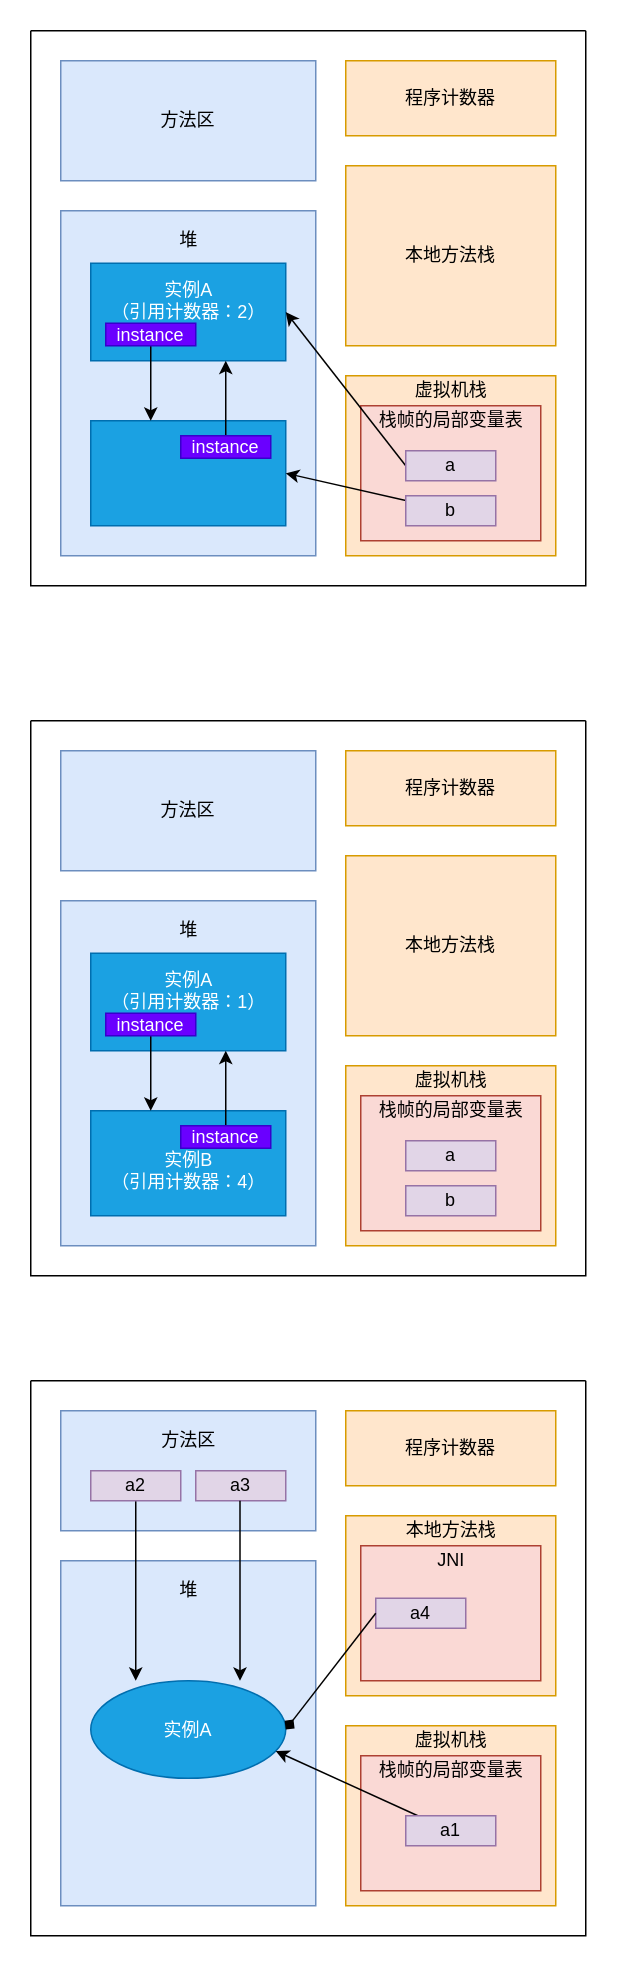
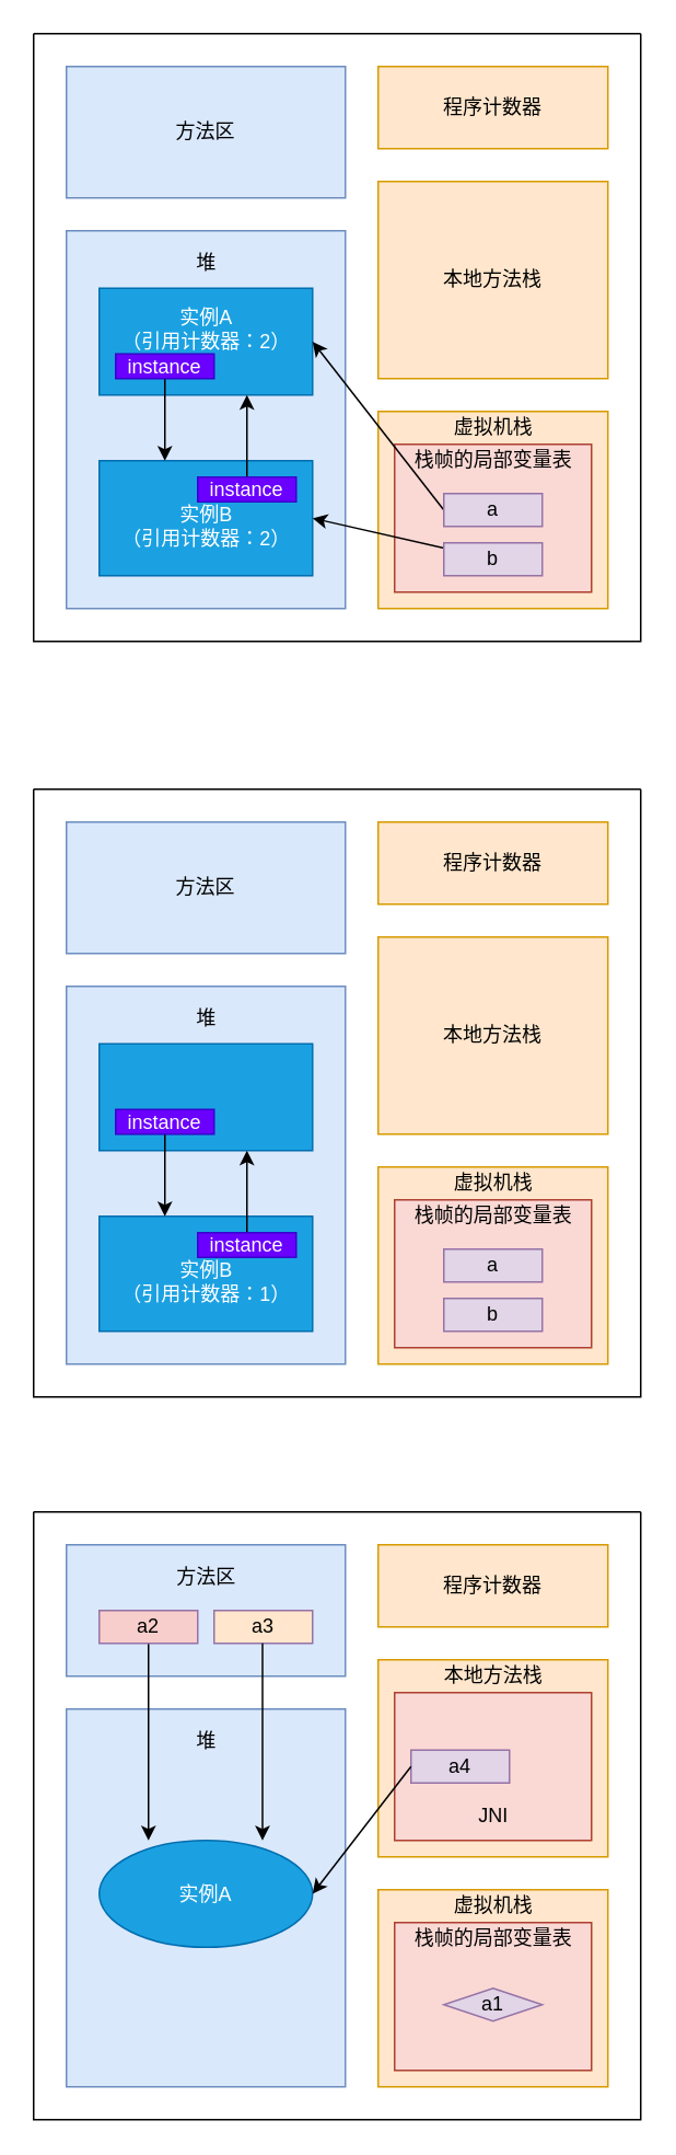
+ <mxCell id="23" value="&lt;font color=&quot;#ffffff&quot;&gt;实例B&lt;br&gt;（引用计数器：2）&lt;/font&gt;" style="text;html=1;align=center;verticalAlign=middle;resizable=0;points=[];autosize=1;strokeColor=none;fillColor=none;" parent="2" vertex="1"><mxGeometry x="45" y="285" width="120" height="30" as="geometry" /></mxCell>
- <mxCell id="65" value="&lt;font color=&quot;#ffffff&quot;&gt;实例A&lt;br&gt;（引用计数器：1）&lt;/font&gt;" style="text;html=1;align=center;verticalAlign=middle;resizable=0;points=[];autosize=1;strokeColor=none;fillColor=none;" parent="47" vertex="1"><mxGeometry x="45" y="165" width="120" height="30" as="geometry" /></mxCell>
- <mxCell id="66" value="&lt;font color=&quot;#ffffff&quot;&gt;实例B&lt;br&gt;（引用计数器：4）&lt;/font&gt;" style="text;html=1;align=center;verticalAlign=middle;resizable=0;points=[];autosize=1;strokeColor=none;fillColor=none;" parent="47" vertex="1"><mxGeometry x="45" y="285" width="120" height="30" as="geometry" /></mxCell>
+ <mxCell id="66" value="&lt;font color=&quot;#ffffff&quot;&gt;实例B&lt;br&gt;（引用计数器：1）&lt;/font&gt;" style="text;html=1;align=center;verticalAlign=middle;resizable=0;points=[];autosize=1;strokeColor=none;fillColor=none;" parent="47" vertex="1"><mxGeometry x="45" y="285" width="120" height="30" as="geometry" /></mxCell>
- <mxCell id="44" value="a2" style="rounded=0;whiteSpace=wrap;html=1;fillColor=#e1d5e7;strokeColor=#9673a6;" parent="24" vertex="1"><mxGeometry x="40" y="60" width="60" height="20" as="geometry" /></mxCell>
+ <mxCell id="44" value="a2" style="rounded=0;whiteSpace=wrap;html=1;fillColor=#f8cecc;strokeColor=#9673a6;" parent="24" vertex="1"><mxGeometry x="40" y="60" width="60" height="20" as="geometry" /></mxCell>
- <mxCell id="45" value="a3" style="rounded=0;whiteSpace=wrap;html=1;fillColor=#e1d5e7;strokeColor=#9673a6;" parent="24" vertex="1"><mxGeometry x="110" y="60" width="60" height="20" as="geometry" /></mxCell>
+ <mxCell id="45" value="a3" style="rounded=0;whiteSpace=wrap;html=1;fillColor=#ffe6cc;strokeColor=#9673a6;" parent="24" vertex="1"><mxGeometry x="110" y="60" width="60" height="20" as="geometry" /></mxCell>
- <mxCell id="41" value="JNI" style="text;html=1;align=center;verticalAlign=middle;resizable=0;points=[];autosize=1;strokeColor=none;fillColor=none;" parent="24" vertex="1"><mxGeometry x="265" y="110" width="30" height="20" as="geometry" /></mxCell>
+ <mxCell id="41" value="JNI" style="text;html=1;align=center;verticalAlign=middle;resizable=0;points=[];autosize=1;strokeColor=none;fillColor=none;" parent="24" vertex="1"><mxGeometry x="265" y="175" width="30" height="20" as="geometry" /></mxCell>
- <mxCell id="40" style="rounded=0;orthogonalLoop=1;jettySize=auto;html=1;entryX=1;entryY=0.5;entryDx=0;entryDy=0;exitX=0;exitY=0.5;exitDx=0;exitDy=0;endArrow=diamond;" parent="24" source="39" target="31" edge="1"><mxGeometry relative="1" as="geometry" /></mxCell>
+ <mxCell id="40" style="rounded=0;orthogonalLoop=1;jettySize=auto;html=1;entryX=1;entryY=0.5;entryDx=0;entryDy=0;exitX=0;exitY=0.5;exitDx=0;exitDy=0;" parent="24" source="39" target="31" edge="1"><mxGeometry relative="1" as="geometry" /></mxCell>
- <mxCell id="35" style="edgeStyle=none;rounded=0;orthogonalLoop=1;jettySize=auto;html=1;entryX=1;entryY=0.75;entryDx=0;entryDy=0;" parent="24" source="36" target="31" edge="1"><mxGeometry relative="1" as="geometry"><mxPoint x="170" y="295" as="targetPoint" /></mxGeometry></mxCell>
- <mxCell id="36" value="a1" style="rounded=0;whiteSpace=wrap;html=1;fillColor=#e1d5e7;strokeColor=#9673a6;" parent="24" vertex="1"><mxGeometry x="250" y="290" width="60" height="20" as="geometry" /></mxCell>
+ <mxCell id="36" value="a1" style="rhombus;whiteSpace=wrap;html=1;fillColor=#e1d5e7;strokeColor=#9673a6;" parent="24" vertex="1"><mxGeometry x="250" y="290" width="60" height="20" as="geometry" /></mxCell>
